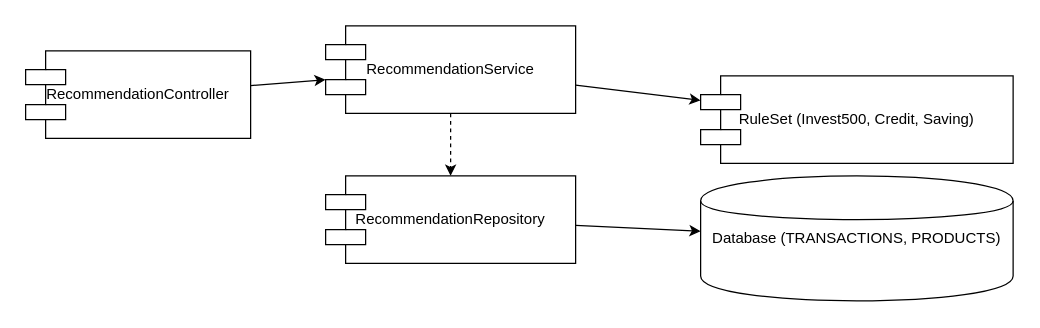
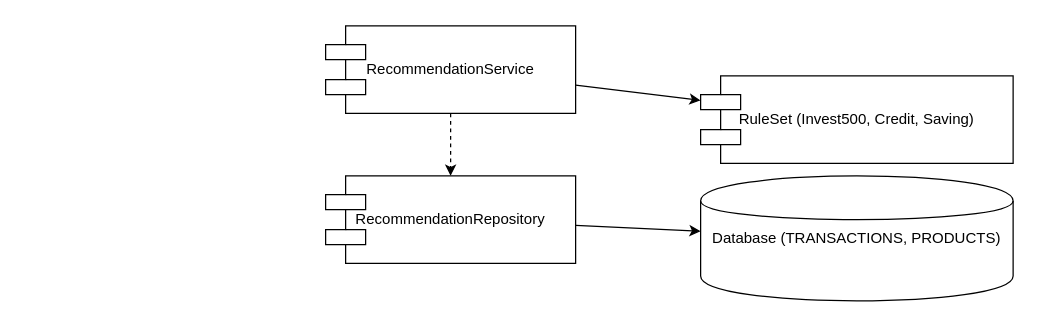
- <mxCell id="7" edge="1" parent="1" source="2" target="3"><mxGeometry relative="1" as="geometry" /></mxCell>
- <mxCell id="2" value="RecommendationController" style="shape=component;whiteSpace=wrap;html=1;" vertex="1" parent="1"><mxGeometry x="20" y="40" width="180" height="70" as="geometry" /></mxCell>
